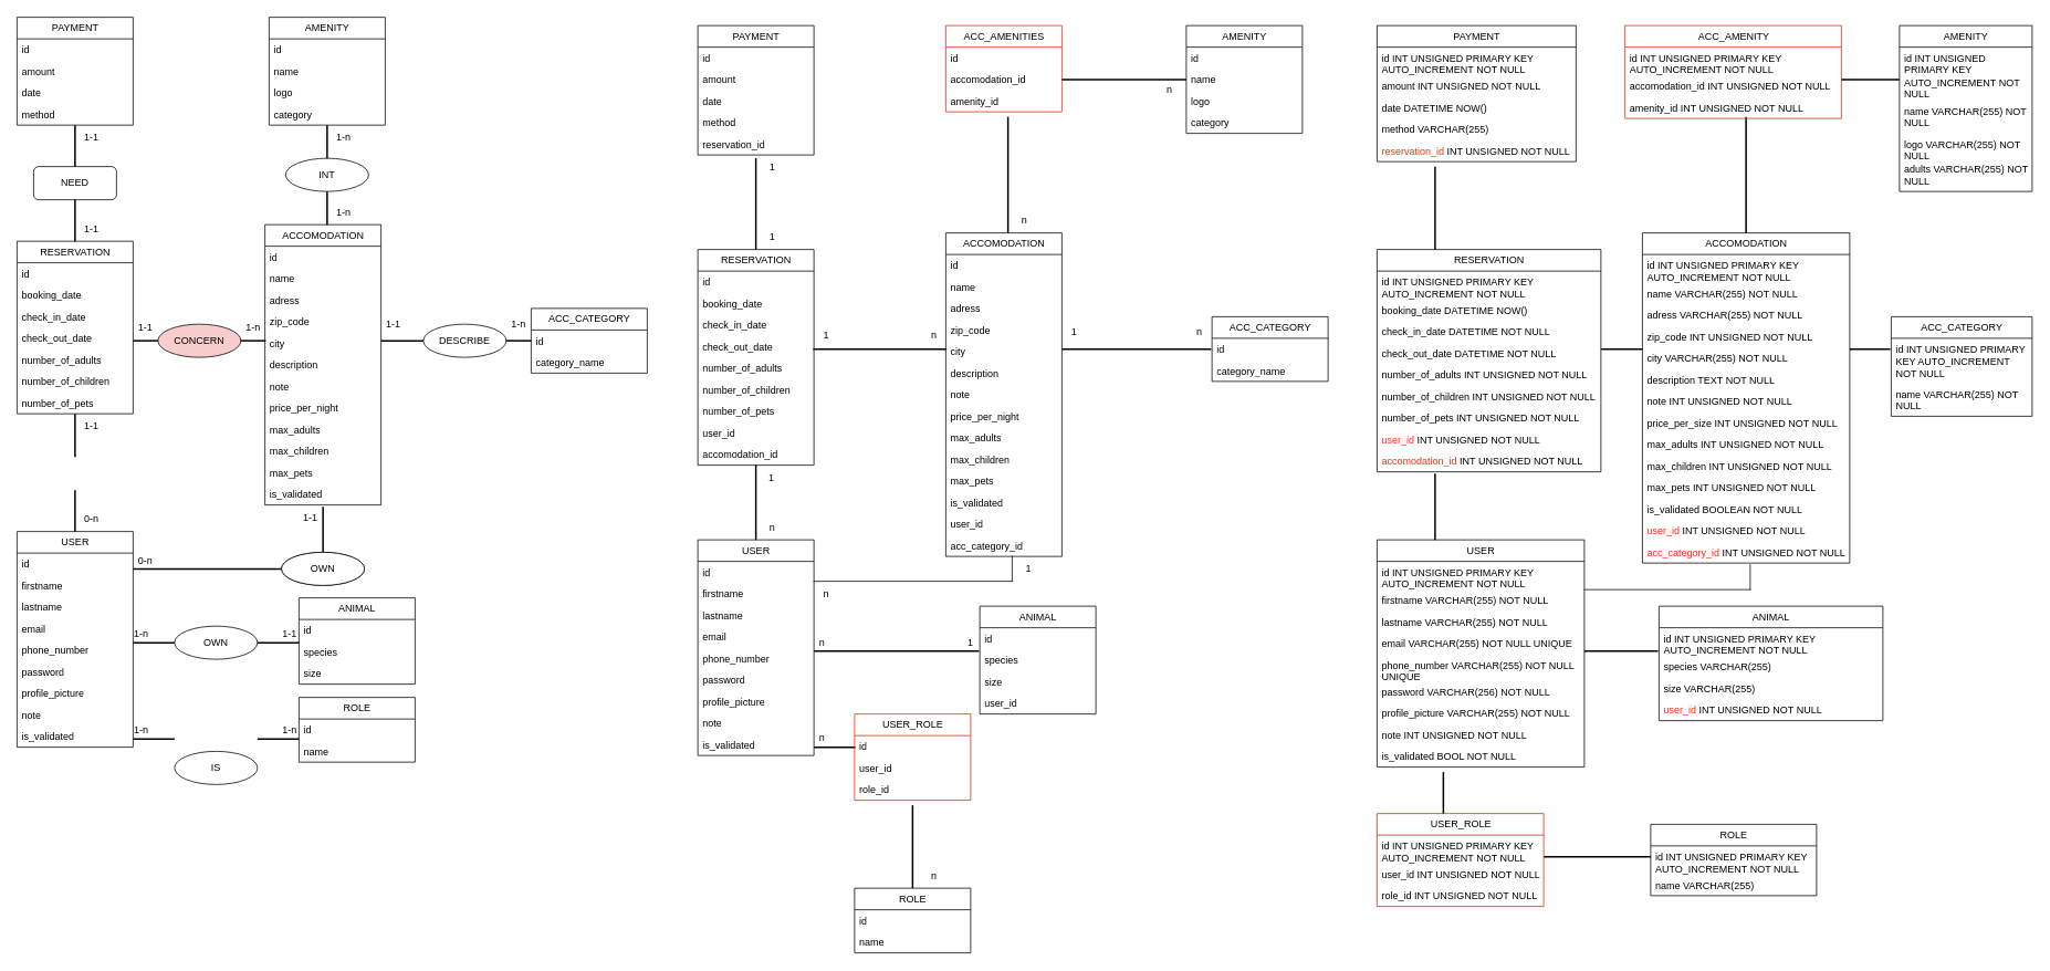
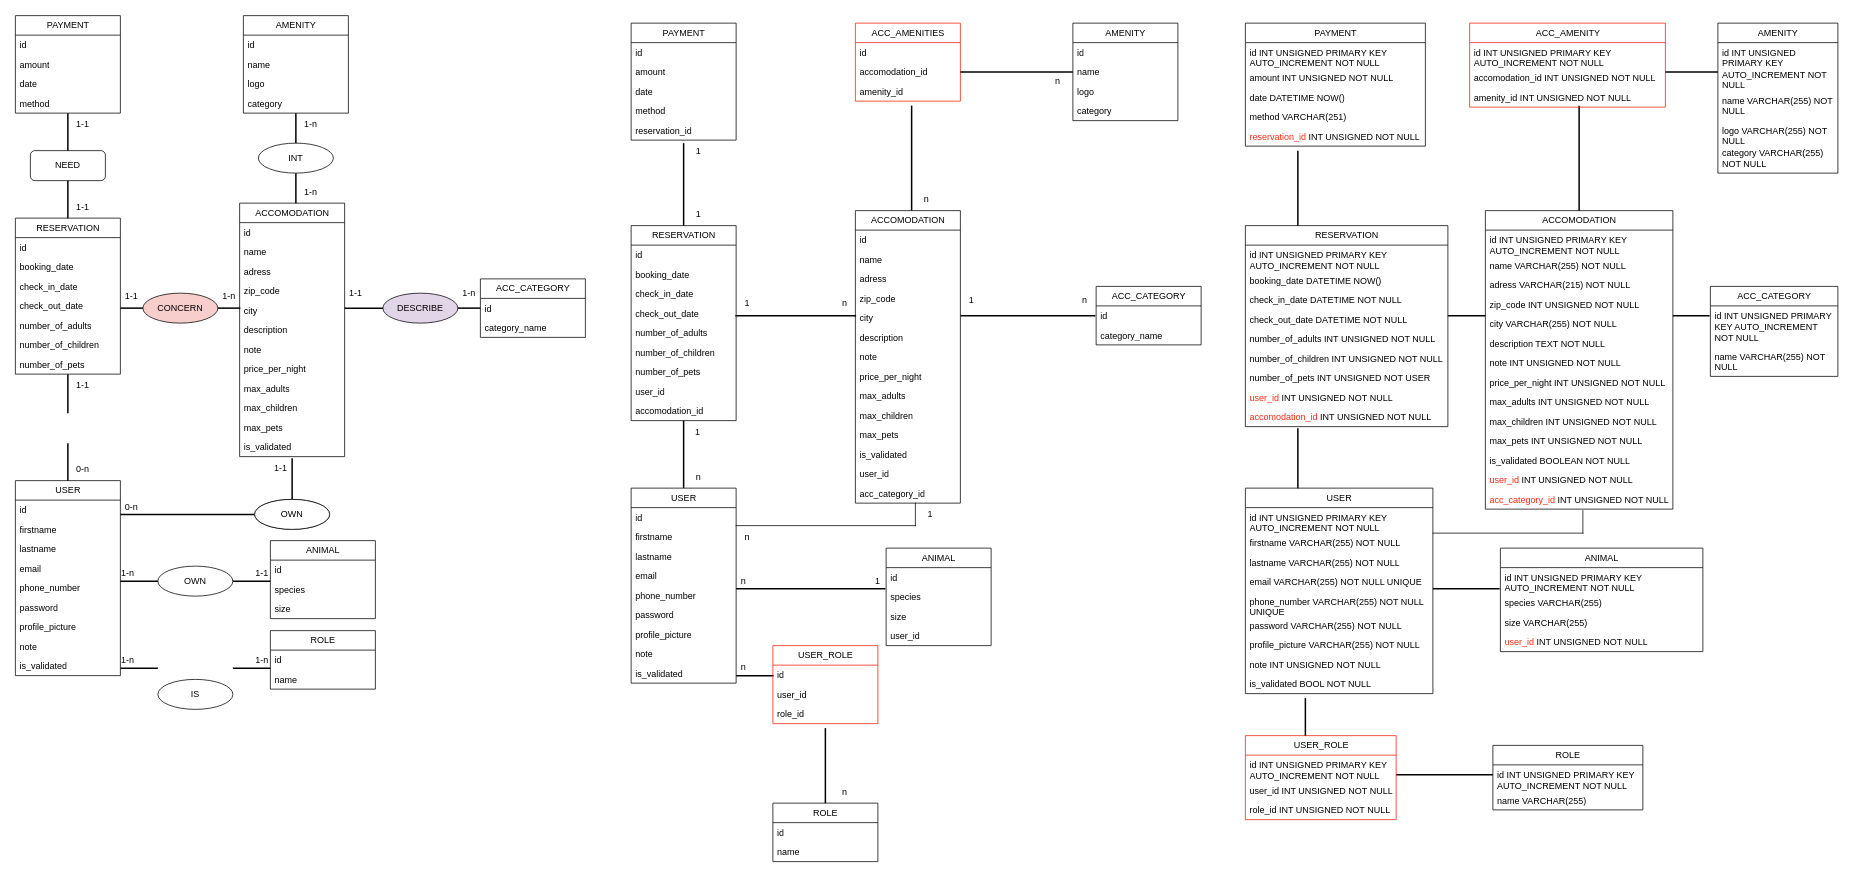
- <mxCell id="245" value="method VARCHAR(255)" style="text;strokeColor=none;fillColor=none;align=left;verticalAlign=top;spacingLeft=4;spacingRight=4;overflow=hidden;rotatable=0;points=[[0,0.5],[1,0.5]];portConstraint=eastwest;whiteSpace=wrap;html=1;" vertex="1" parent="241"><mxGeometry y="112" width="240" height="26" as="geometry" /></mxCell>
+ <mxCell id="245" value="method VARCHAR(251)" style="text;strokeColor=none;fillColor=none;align=left;verticalAlign=top;spacingLeft=4;spacingRight=4;overflow=hidden;rotatable=0;points=[[0,0.5],[1,0.5]];portConstraint=eastwest;whiteSpace=wrap;html=1;" vertex="1" parent="241"><mxGeometry y="112" width="240" height="26" as="geometry" /></mxCell>
- <mxCell id="221" value="adults VARCHAR(255) NOT NULL" style="text;strokeColor=none;fillColor=none;align=left;verticalAlign=top;spacingLeft=4;spacingRight=4;overflow=hidden;rotatable=0;points=[[0,0.5],[1,0.5]];portConstraint=eastwest;whiteSpace=wrap;html=1;" vertex="1" parent="217"><mxGeometry y="160" width="160" height="40" as="geometry" /></mxCell>
+ <mxCell id="221" value="category VARCHAR(255) NOT NULL" style="text;strokeColor=none;fillColor=none;align=left;verticalAlign=top;spacingLeft=4;spacingRight=4;overflow=hidden;rotatable=0;points=[[0,0.5],[1,0.5]];portConstraint=eastwest;whiteSpace=wrap;html=1;" vertex="1" parent="217"><mxGeometry y="160" width="160" height="40" as="geometry" /></mxCell>
- <mxCell id="202" value="adress VARCHAR(255) NOT NULL" style="text;strokeColor=none;fillColor=none;align=left;verticalAlign=top;spacingLeft=4;spacingRight=4;overflow=hidden;rotatable=0;points=[[0,0.5],[1,0.5]];portConstraint=eastwest;whiteSpace=wrap;html=1;" vertex="1" parent="199"><mxGeometry y="86" width="250" height="26" as="geometry" /></mxCell>
+ <mxCell id="202" value="adress VARCHAR(215) NOT NULL" style="text;strokeColor=none;fillColor=none;align=left;verticalAlign=top;spacingLeft=4;spacingRight=4;overflow=hidden;rotatable=0;points=[[0,0.5],[1,0.5]];portConstraint=eastwest;whiteSpace=wrap;html=1;" vertex="1" parent="199"><mxGeometry y="86" width="250" height="26" as="geometry" /></mxCell>
- <mxCell id="49" value="DESCRIBE" style="ellipse;whiteSpace=wrap;html=1;align=center;newEdgeStyle={&quot;edgeStyle&quot;:&quot;entityRelationEdgeStyle&quot;,&quot;startArrow&quot;:&quot;none&quot;,&quot;endArrow&quot;:&quot;none&quot;,&quot;segment&quot;:10,&quot;curved&quot;:1,&quot;sourcePerimeterSpacing&quot;:0,&quot;targetPerimeterSpacing&quot;:0};treeFolding=1;treeMoving=1;" parent="1" vertex="1"><mxGeometry x="510" y="390" width="100" height="40" as="geometry" /></mxCell>
+ <mxCell id="49" value="DESCRIBE" style="ellipse;whiteSpace=wrap;html=1;align=center;newEdgeStyle={&quot;edgeStyle&quot;:&quot;entityRelationEdgeStyle&quot;,&quot;startArrow&quot;:&quot;none&quot;,&quot;endArrow&quot;:&quot;none&quot;,&quot;segment&quot;:10,&quot;curved&quot;:1,&quot;sourcePerimeterSpacing&quot;:0,&quot;targetPerimeterSpacing&quot;:0};treeFolding=1;treeMoving=1;fillColor=#e1d5e7;" parent="1" vertex="1"><mxGeometry x="510" y="390" width="100" height="40" as="geometry" /></mxCell>
- <mxCell id="229" value="number_of_pets INT UNSIGNED NOT NULL" style="text;strokeColor=none;fillColor=none;align=left;verticalAlign=top;spacingLeft=4;spacingRight=4;overflow=hidden;rotatable=0;points=[[0,0.5],[1,0.5]];portConstraint=eastwest;whiteSpace=wrap;html=1;" vertex="1" parent="222"><mxGeometry y="190" width="270" height="26" as="geometry" /></mxCell>
+ <mxCell id="229" value="number_of_pets INT UNSIGNED NOT USER" style="text;strokeColor=none;fillColor=none;align=left;verticalAlign=top;spacingLeft=4;spacingRight=4;overflow=hidden;rotatable=0;points=[[0,0.5],[1,0.5]];portConstraint=eastwest;whiteSpace=wrap;html=1;" vertex="1" parent="222"><mxGeometry y="190" width="270" height="26" as="geometry" /></mxCell>
- <mxCell id="207" value="price_per_size INT UNSIGNED NOT NULL" style="text;strokeColor=none;fillColor=none;align=left;verticalAlign=top;spacingLeft=4;spacingRight=4;overflow=hidden;rotatable=0;points=[[0,0.5],[1,0.5]];portConstraint=eastwest;whiteSpace=wrap;html=1;" vertex="1" parent="199"><mxGeometry y="216" width="250" height="26" as="geometry" /></mxCell>
+ <mxCell id="207" value="price_per_night INT UNSIGNED NOT NULL" style="text;strokeColor=none;fillColor=none;align=left;verticalAlign=top;spacingLeft=4;spacingRight=4;overflow=hidden;rotatable=0;points=[[0,0.5],[1,0.5]];portConstraint=eastwest;whiteSpace=wrap;html=1;" vertex="1" parent="199"><mxGeometry y="216" width="250" height="26" as="geometry" /></mxCell>
- <mxCell id="190" value="password VARCHAR(256) NOT NULL" style="text;strokeColor=none;fillColor=none;align=left;verticalAlign=top;spacingLeft=4;spacingRight=4;overflow=hidden;rotatable=0;points=[[0,0.5],[1,0.5]];portConstraint=eastwest;whiteSpace=wrap;html=1;" vertex="1" parent="184"><mxGeometry y="170" width="250" height="26" as="geometry" /></mxCell>
+ <mxCell id="190" value="password VARCHAR(255) NOT NULL" style="text;strokeColor=none;fillColor=none;align=left;verticalAlign=top;spacingLeft=4;spacingRight=4;overflow=hidden;rotatable=0;points=[[0,0.5],[1,0.5]];portConstraint=eastwest;whiteSpace=wrap;html=1;" vertex="1" parent="184"><mxGeometry y="170" width="250" height="26" as="geometry" /></mxCell>
